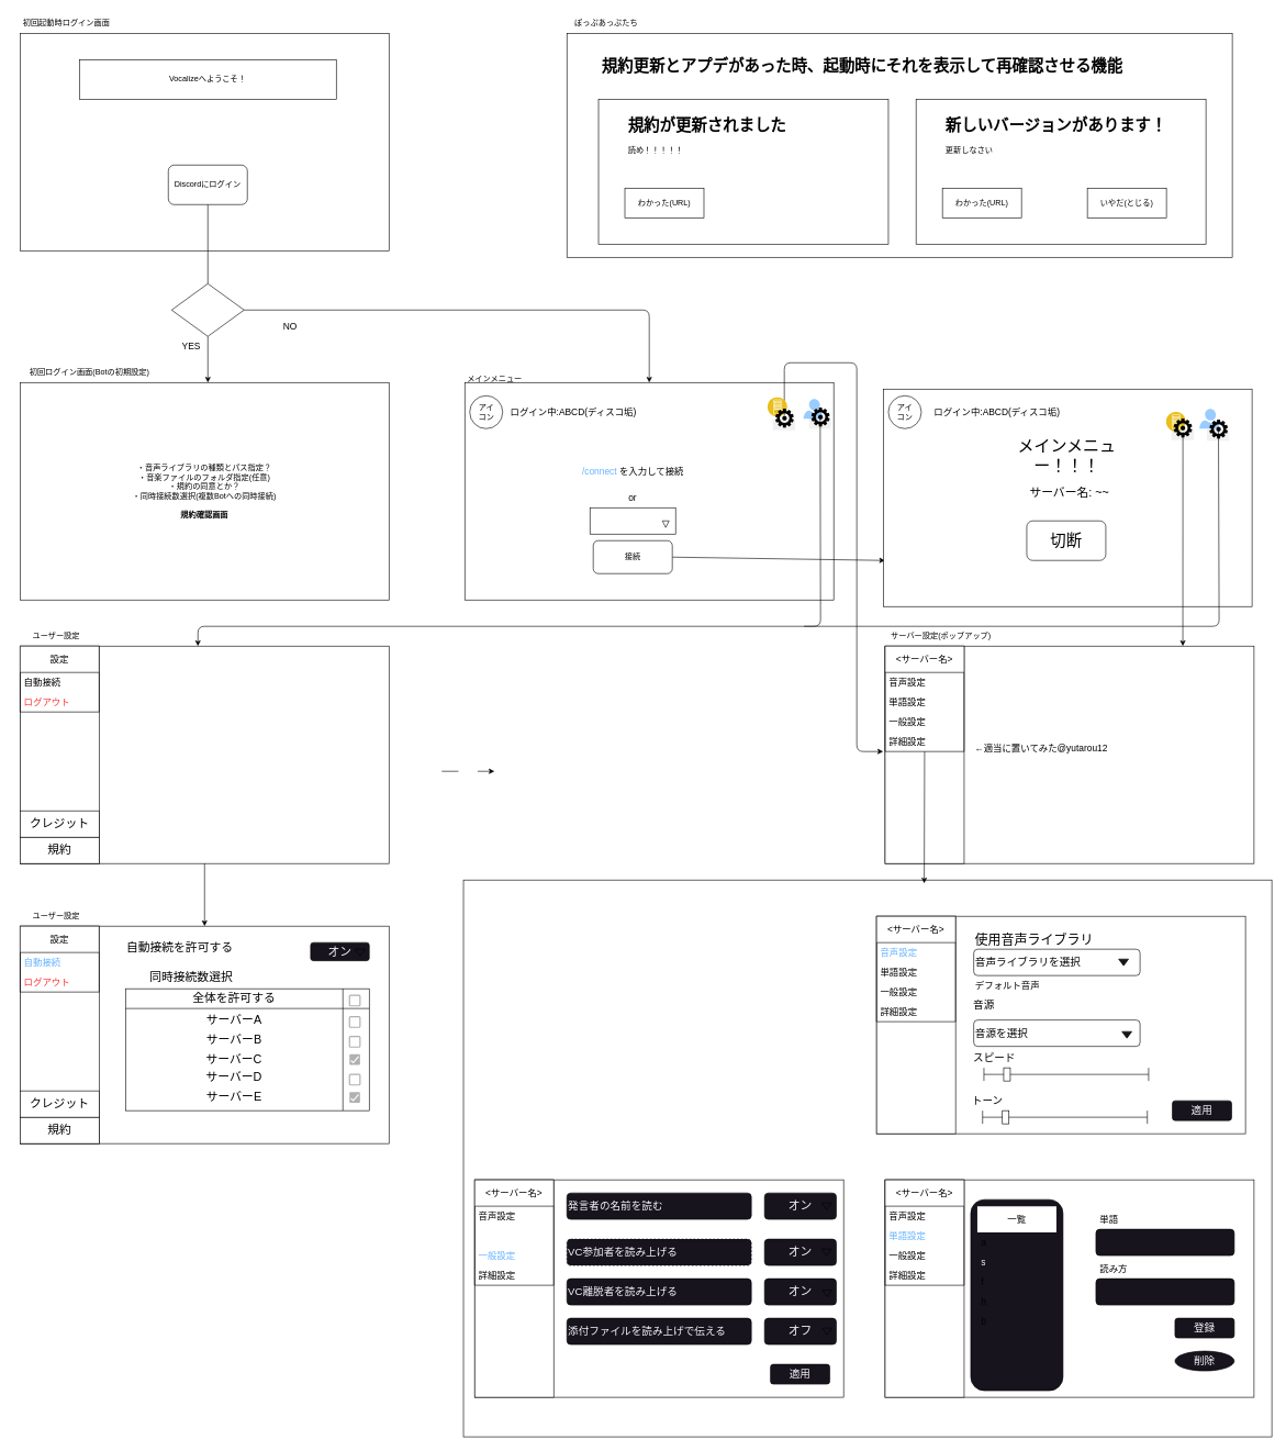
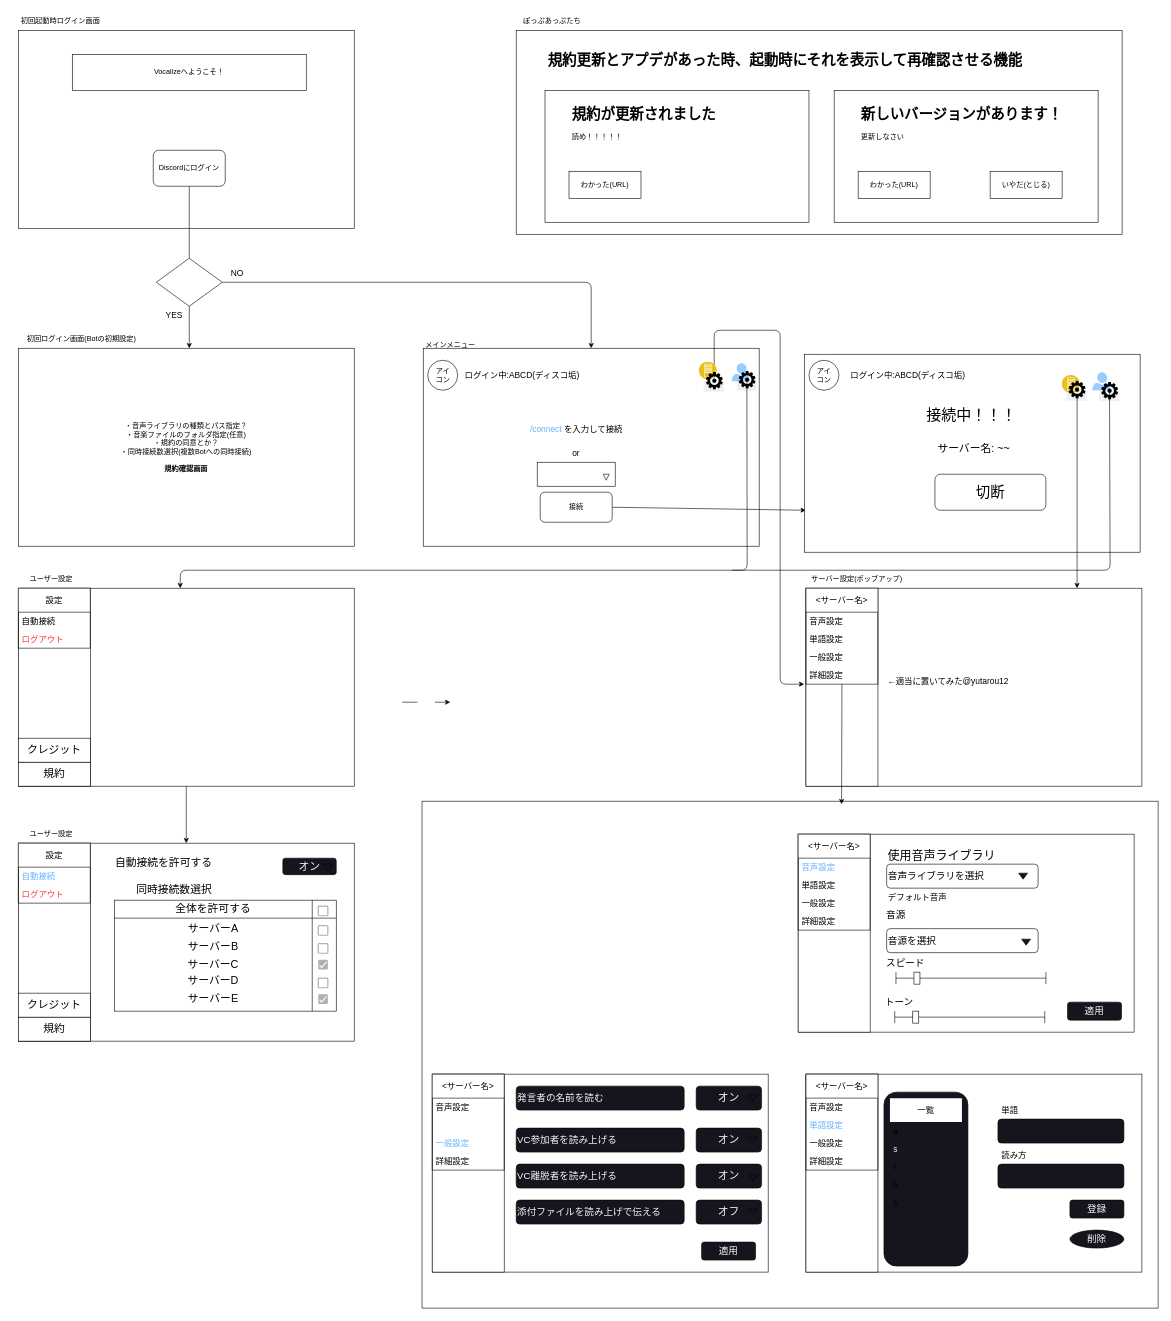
- <mxCell id="139" value="NO" style="text;html=1;strokeColor=none;fillColor=none;align=center;verticalAlign=middle;whiteSpace=wrap;rounded=0;fontSize=14;" vertex="1" parent="1"><mxGeometry x="415" y="480" width="50" height="30" as="geometry" /></mxCell>
+ <mxCell id="139" value="NO" style="text;html=1;strokeColor=none;fillColor=none;align=center;verticalAlign=middle;whiteSpace=wrap;rounded=0;fontSize=14;" vertex="1" parent="1"><mxGeometry x="370" y="440" width="50" height="30" as="geometry" /></mxCell>
- <mxCell id="36" value="メインメニュー！！！" style="text;strokeColor=none;fillColor=none;align=center;verticalAlign=middle;spacingLeft=4;spacingRight=4;overflow=hidden;points=[[0,0.5],[1,0.5]];portConstraint=eastwest;rotatable=0;whiteSpace=wrap;html=1;fontSize=25;" parent="1" vertex="1"><mxGeometry x="1499" y="650" width="240" height="80" as="geometry" /></mxCell>
+ <mxCell id="36" value="接続中！！！" style="text;strokeColor=none;fillColor=none;align=center;verticalAlign=middle;spacingLeft=4;spacingRight=4;overflow=hidden;points=[[0,0.5],[1,0.5]];portConstraint=eastwest;rotatable=0;whiteSpace=wrap;html=1;fontSize=25;" parent="1" vertex="1"><mxGeometry x="1499" y="650" width="240" height="80" as="geometry" /></mxCell>
- <mxCell id="40" value="&lt;font style=&quot;font-size: 24px;&quot;&gt;切断&lt;/font&gt;" style="rounded=1;whiteSpace=wrap;html=1;fontSize=8;fontColor=#000000;" parent="1" vertex="1"><mxGeometry x="1558" y="790" width="120" height="60" as="geometry" /></mxCell>
+ <mxCell id="40" value="&lt;font style=&quot;font-size: 24px;&quot;&gt;切断&lt;/font&gt;" style="rounded=1;whiteSpace=wrap;html=1;fontSize=8;fontColor=#000000;" parent="1" vertex="1"><mxGeometry x="1558" y="790" width="185" height="60" as="geometry" /></mxCell>
- <mxCell id="95" value="VC参加者を読み上げる" style="rounded=1;whiteSpace=wrap;html=1;strokeColor=default;fontSize=16;fontColor=#f5f5fa;fillColor=#18141D;align=left;dashed=1;" parent="1" vertex="1"><mxGeometry x="860" y="1880" width="280" height="40" as="geometry" /></mxCell>
+ <mxCell id="95" value="VC参加者を読み上げる" style="rounded=1;whiteSpace=wrap;html=1;strokeColor=default;fontSize=16;fontColor=#f5f5fa;fillColor=#18141D;align=left;" parent="1" vertex="1"><mxGeometry x="860" y="1880" width="280" height="40" as="geometry" /></mxCell>
